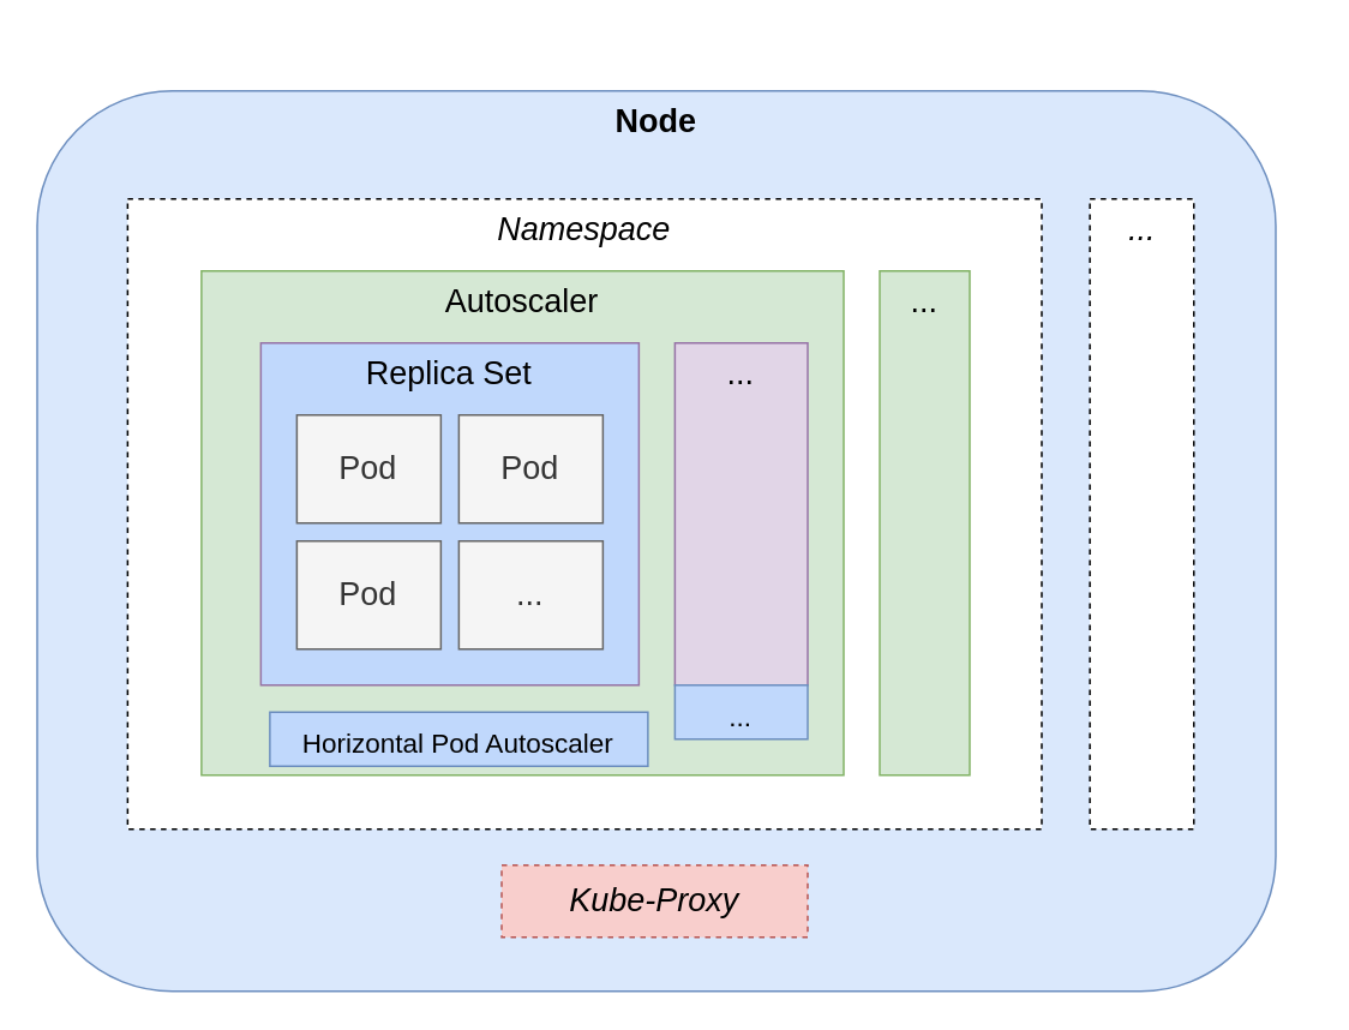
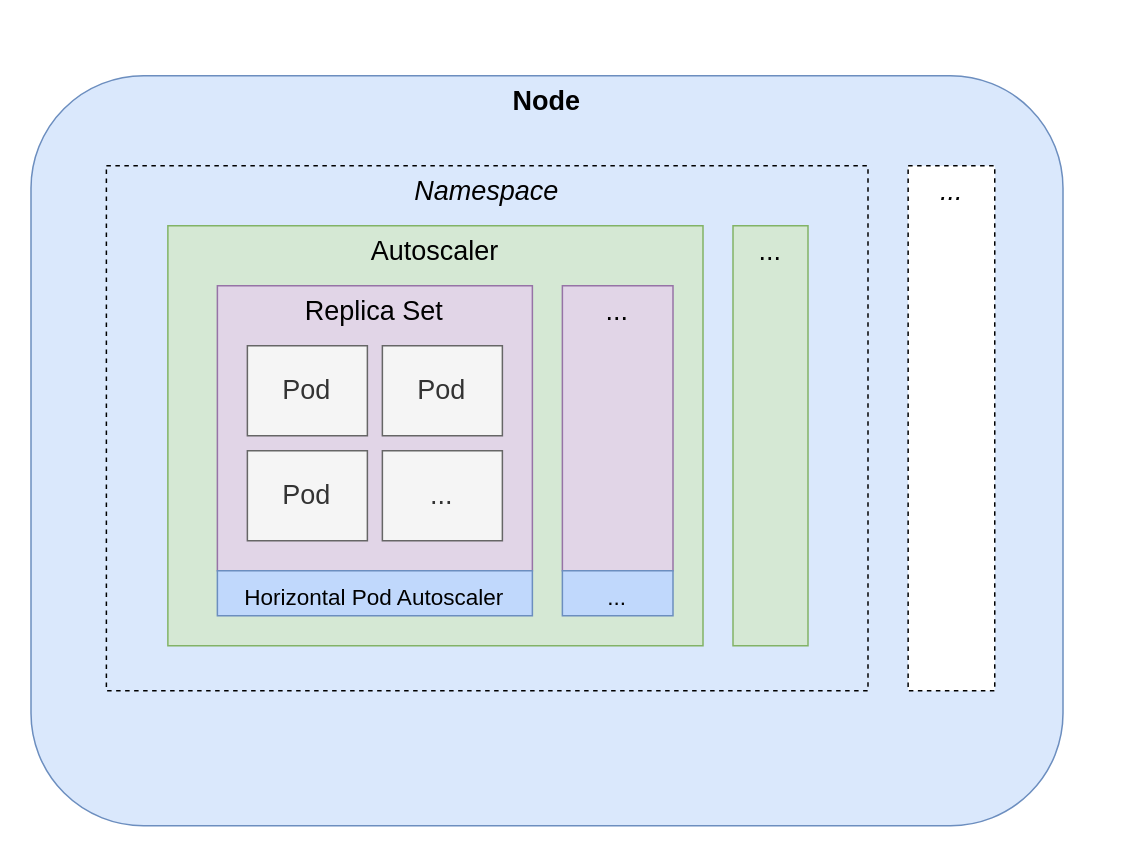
- <mxCell id="3" value="&lt;span&gt;Namespace&lt;/span&gt;" style="rounded=0;whiteSpace=wrap;html=1;fontSize=18;verticalAlign=top;fontStyle=2;dashed=1;glass=0;" vertex="1" parent="1"><mxGeometry x="70.25" y="110" width="507.75" height="350" as="geometry" /></mxCell>
+ <mxCell id="3" value="&lt;span&gt;Namespace&lt;/span&gt;" style="rounded=0;whiteSpace=wrap;html=1;fontSize=18;verticalAlign=top;fontStyle=2;dashed=1;glass=0;fillColor=#dae8fc;" vertex="1" parent="1"><mxGeometry x="70.25" y="110" width="507.75" height="350" as="geometry" /></mxCell>
- <mxCell id="5" value="Replica Set" style="rounded=0;whiteSpace=wrap;html=1;fontSize=18;align=center;labelPosition=center;verticalLabelPosition=middle;verticalAlign=top;fillColor=#c0d8fc;strokeColor=#9673a6;" vertex="1" parent="1"><mxGeometry x="144.25" y="190" width="210" height="190" as="geometry" /></mxCell>
+ <mxCell id="5" value="Replica Set" style="rounded=0;whiteSpace=wrap;html=1;fontSize=18;align=center;labelPosition=center;verticalLabelPosition=middle;verticalAlign=top;fillColor=#e1d5e7;strokeColor=#9673a6;" vertex="1" parent="1"><mxGeometry x="144.25" y="190" width="210" height="190" as="geometry" /></mxCell>
- <mxCell id="11" value="&lt;font style=&quot;font-size: 15px&quot;&gt;Horizontal Pod Autoscaler&lt;/font&gt;" style="rounded=0;whiteSpace=wrap;html=1;fontSize=18;align=center;labelPosition=center;verticalLabelPosition=middle;verticalAlign=top;strokeColor=#6c8ebf;fillColor=#C0D8FC;" vertex="1" parent="1"><mxGeometry x="149.25" y="395" width="210" height="30" as="geometry" /></mxCell>
+ <mxCell id="11" value="&lt;font style=&quot;font-size: 15px&quot;&gt;Horizontal Pod Autoscaler&lt;/font&gt;" style="rounded=0;whiteSpace=wrap;html=1;fontSize=18;align=center;labelPosition=center;verticalLabelPosition=middle;verticalAlign=top;strokeColor=#6c8ebf;fillColor=#C0D8FC;" vertex="1" parent="1"><mxGeometry x="144.25" y="380" width="210" height="30" as="geometry" /></mxCell>
- <mxCell id="12" value="Kube-Proxy" style="rounded=0;whiteSpace=wrap;html=1;fillColor=#f8cecc;strokeColor=#b85450;fontSize=18;dashed=1;fontStyle=2" vertex="1" parent="1"><mxGeometry x="278" y="480" width="170" height="40" as="geometry" /></mxCell>
